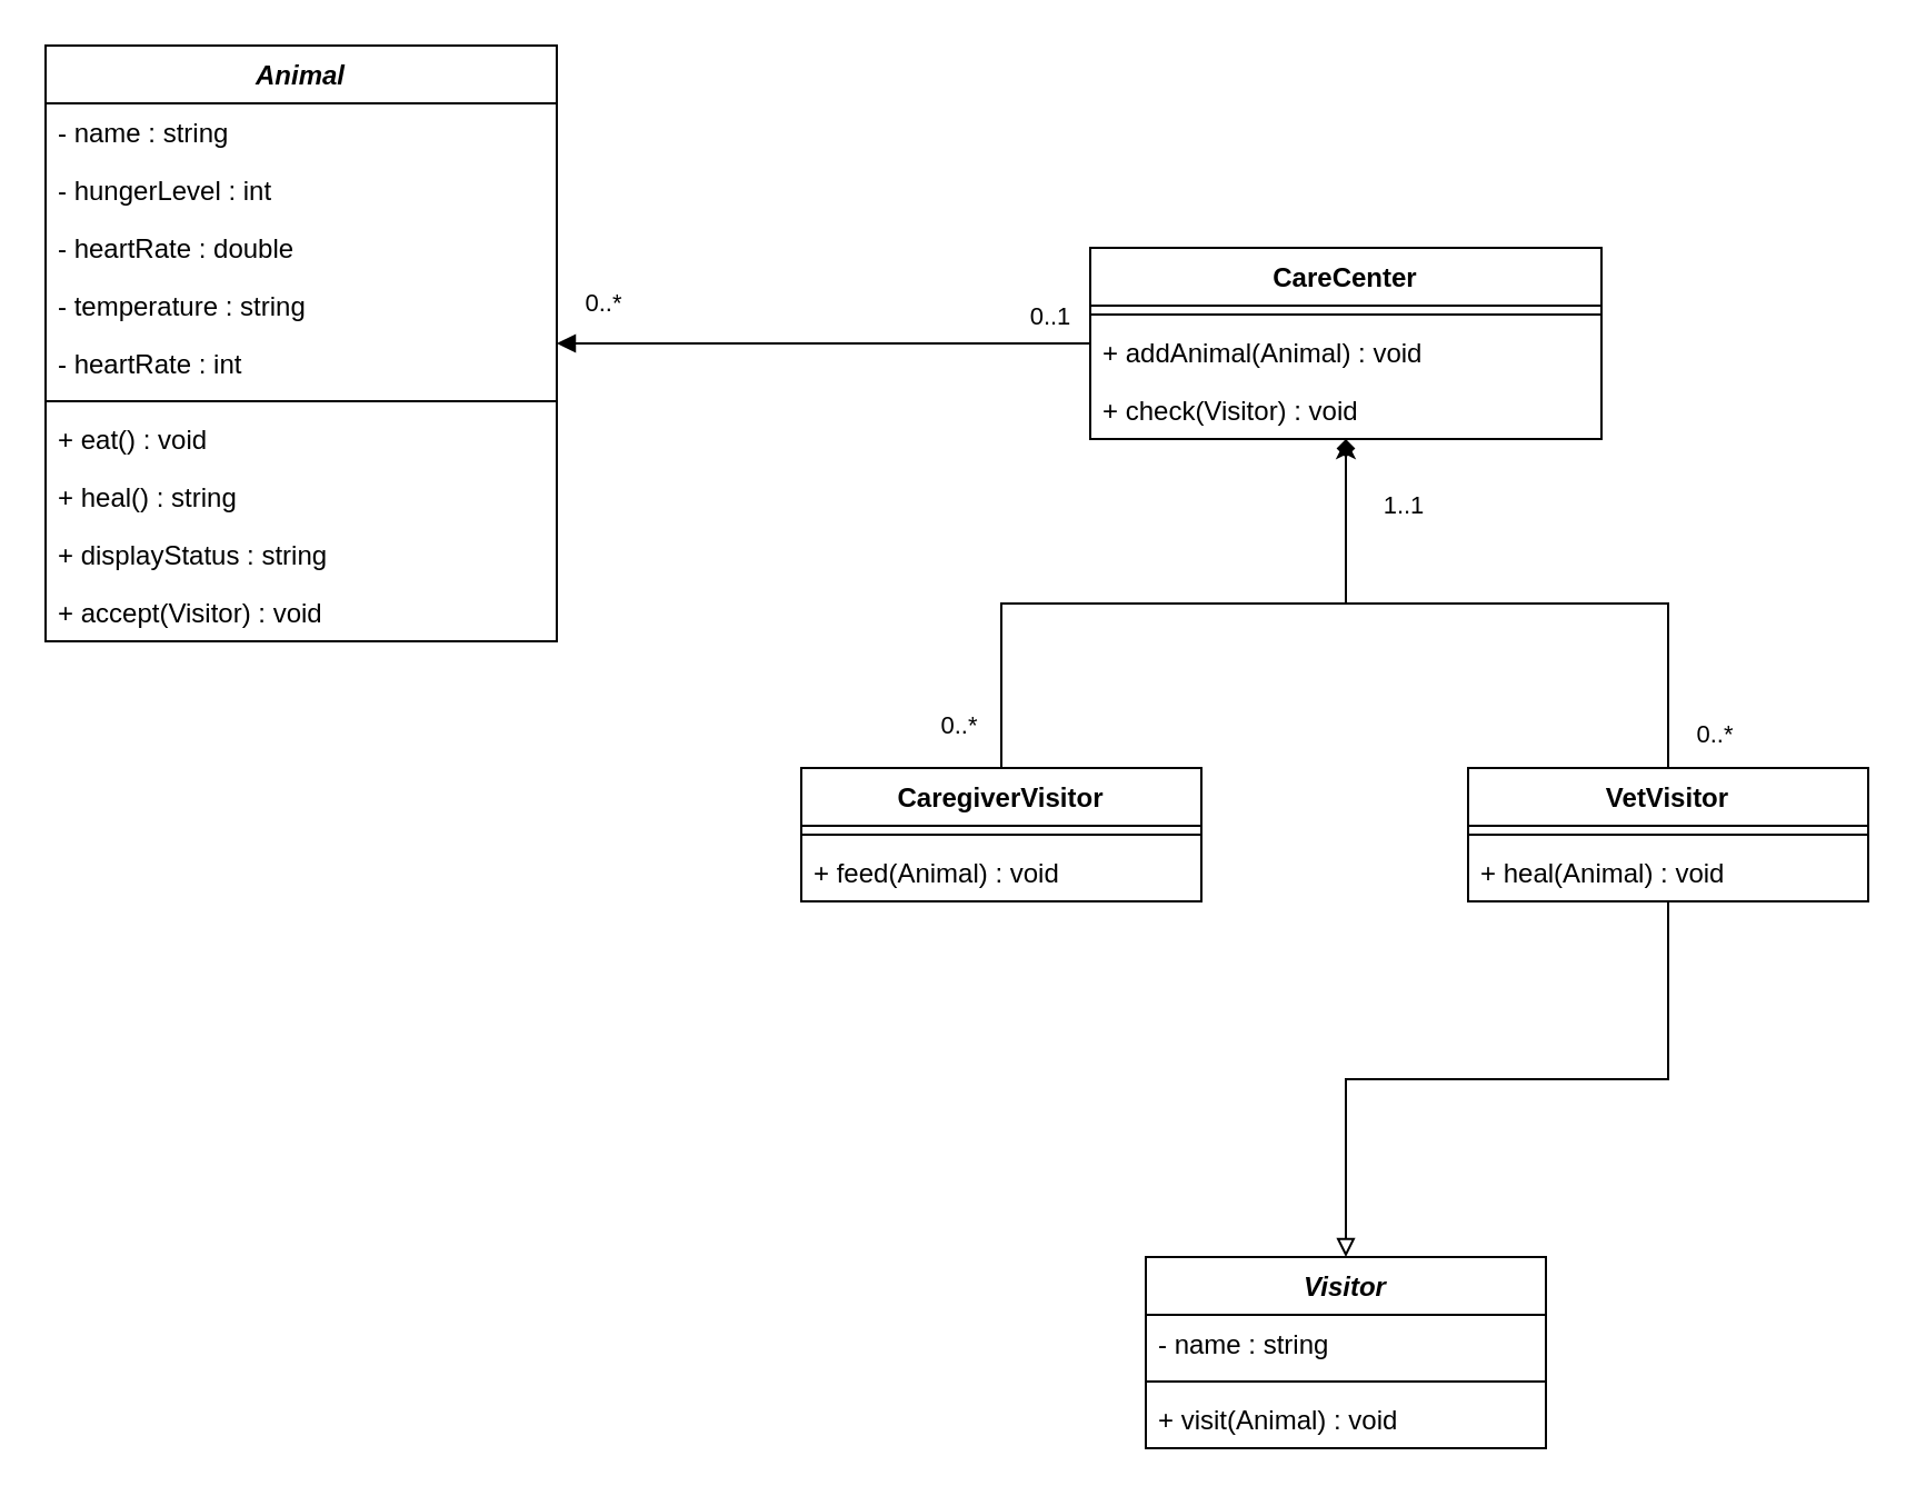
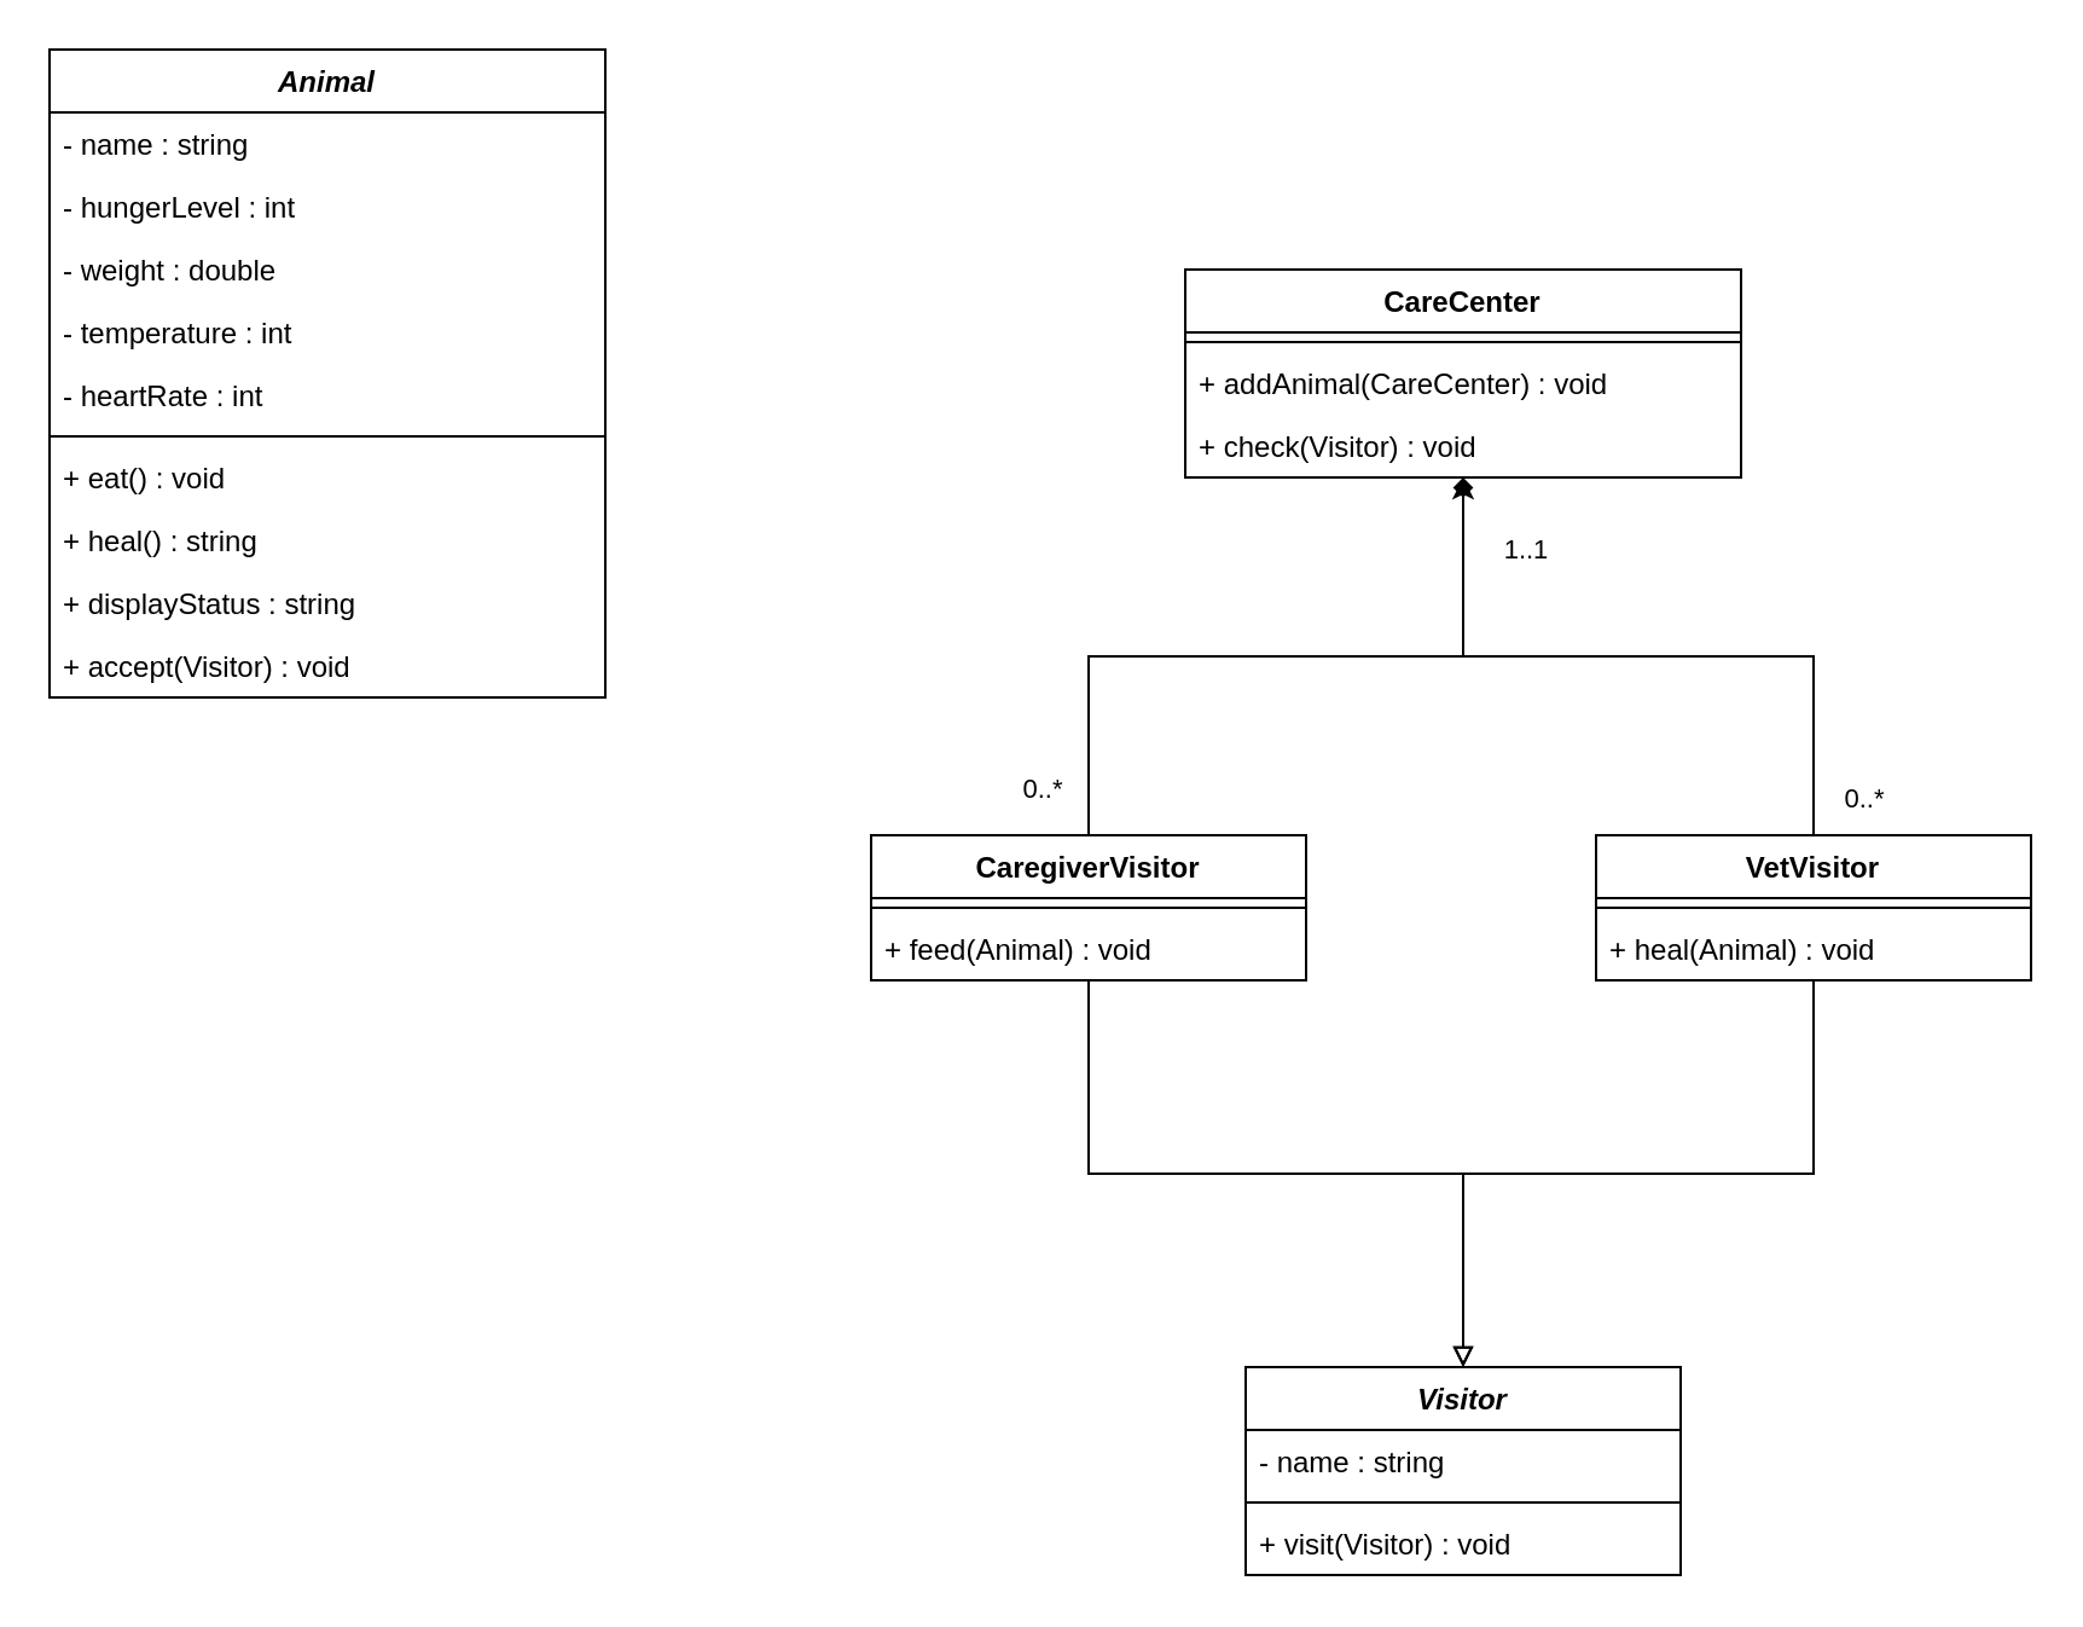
- <mxCell id="5" value="- heartRate : double" style="text;strokeColor=none;fillColor=none;align=left;verticalAlign=top;spacingLeft=4;spacingRight=4;overflow=hidden;rotatable=0;points=[[0,0.5],[1,0.5]];portConstraint=eastwest;whiteSpace=wrap;html=1;" parent="2" vertex="1"><mxGeometry y="78" width="230" height="26" as="geometry" /></mxCell>
+ <mxCell id="5" value="- weight : double" style="text;strokeColor=none;fillColor=none;align=left;verticalAlign=top;spacingLeft=4;spacingRight=4;overflow=hidden;rotatable=0;points=[[0,0.5],[1,0.5]];portConstraint=eastwest;whiteSpace=wrap;html=1;" parent="2" vertex="1"><mxGeometry y="78" width="230" height="26" as="geometry" /></mxCell>
- <mxCell id="6" value="- temperature : string" style="text;strokeColor=none;fillColor=none;align=left;verticalAlign=top;spacingLeft=4;spacingRight=4;overflow=hidden;rotatable=0;points=[[0,0.5],[1,0.5]];portConstraint=eastwest;whiteSpace=wrap;html=1;" parent="2" vertex="1"><mxGeometry y="104" width="230" height="26" as="geometry" /></mxCell>
+ <mxCell id="6" value="- temperature : int" style="text;strokeColor=none;fillColor=none;align=left;verticalAlign=top;spacingLeft=4;spacingRight=4;overflow=hidden;rotatable=0;points=[[0,0.5],[1,0.5]];portConstraint=eastwest;whiteSpace=wrap;html=1;" parent="2" vertex="1"><mxGeometry y="104" width="230" height="26" as="geometry" /></mxCell>
- <mxCell id="30" style="edgeStyle=orthogonalEdgeStyle;rounded=0;orthogonalLoop=1;jettySize=auto;html=1;endArrow=block;endFill=1;" parent="1" source="13" target="2" edge="1"><mxGeometry relative="1" as="geometry"><mxPoint x="490" y="128" as="sourcePoint" /></mxGeometry></mxCell>
- <mxCell id="31" value="0..1" style="edgeLabel;html=1;align=center;verticalAlign=middle;resizable=0;points=[];" parent="30" vertex="1" connectable="0"><mxGeometry x="-0.842" y="1" relative="1" as="geometry"><mxPoint y="-14" as="offset" /></mxGeometry></mxCell>
- <mxCell id="32" value="0..*" style="edgeLabel;html=1;align=center;verticalAlign=middle;resizable=0;points=[];" parent="30" vertex="1" connectable="0"><mxGeometry x="0.775" y="2" relative="1" as="geometry"><mxPoint x="-7" y="-21" as="offset" /></mxGeometry></mxCell>
- <mxCell id="15" value="+ addAnimal(Animal) : void" style="text;strokeColor=none;fillColor=none;align=left;verticalAlign=top;spacingLeft=4;spacingRight=4;overflow=hidden;rotatable=0;points=[[0,0.5],[1,0.5]];portConstraint=eastwest;whiteSpace=wrap;html=1;" vertex="1" parent="13"><mxGeometry y="34" width="230" height="26" as="geometry" /></mxCell>
+ <mxCell id="15" value="+ addAnimal(CareCenter) : void" style="text;strokeColor=none;fillColor=none;align=left;verticalAlign=top;spacingLeft=4;spacingRight=4;overflow=hidden;rotatable=0;points=[[0,0.5],[1,0.5]];portConstraint=eastwest;whiteSpace=wrap;html=1;" vertex="1" parent="13"><mxGeometry y="34" width="230" height="26" as="geometry" /></mxCell>
+ <mxCell id="19" style="edgeStyle=orthogonalEdgeStyle;rounded=0;orthogonalLoop=1;jettySize=auto;html=1;exitX=0.5;exitY=1;exitDx=0;exitDy=0;endArrow=block;endFill=0;" parent="1" source="20" target="33" edge="1"><mxGeometry relative="1" as="geometry" /></mxCell>
- <mxCell id="36" value="+ visit(Animal) : void" style="text;strokeColor=none;fillColor=none;align=left;verticalAlign=top;spacingLeft=4;spacingRight=4;overflow=hidden;rotatable=0;points=[[0,0.5],[1,0.5]];portConstraint=eastwest;whiteSpace=wrap;html=1;" parent="33" vertex="1"><mxGeometry y="60" width="180" height="26" as="geometry" /></mxCell>
+ <mxCell id="36" value="+ visit(Visitor) : void" style="text;strokeColor=none;fillColor=none;align=left;verticalAlign=top;spacingLeft=4;spacingRight=4;overflow=hidden;rotatable=0;points=[[0,0.5],[1,0.5]];portConstraint=eastwest;whiteSpace=wrap;html=1;" parent="33" vertex="1"><mxGeometry y="60" width="180" height="26" as="geometry" /></mxCell>
